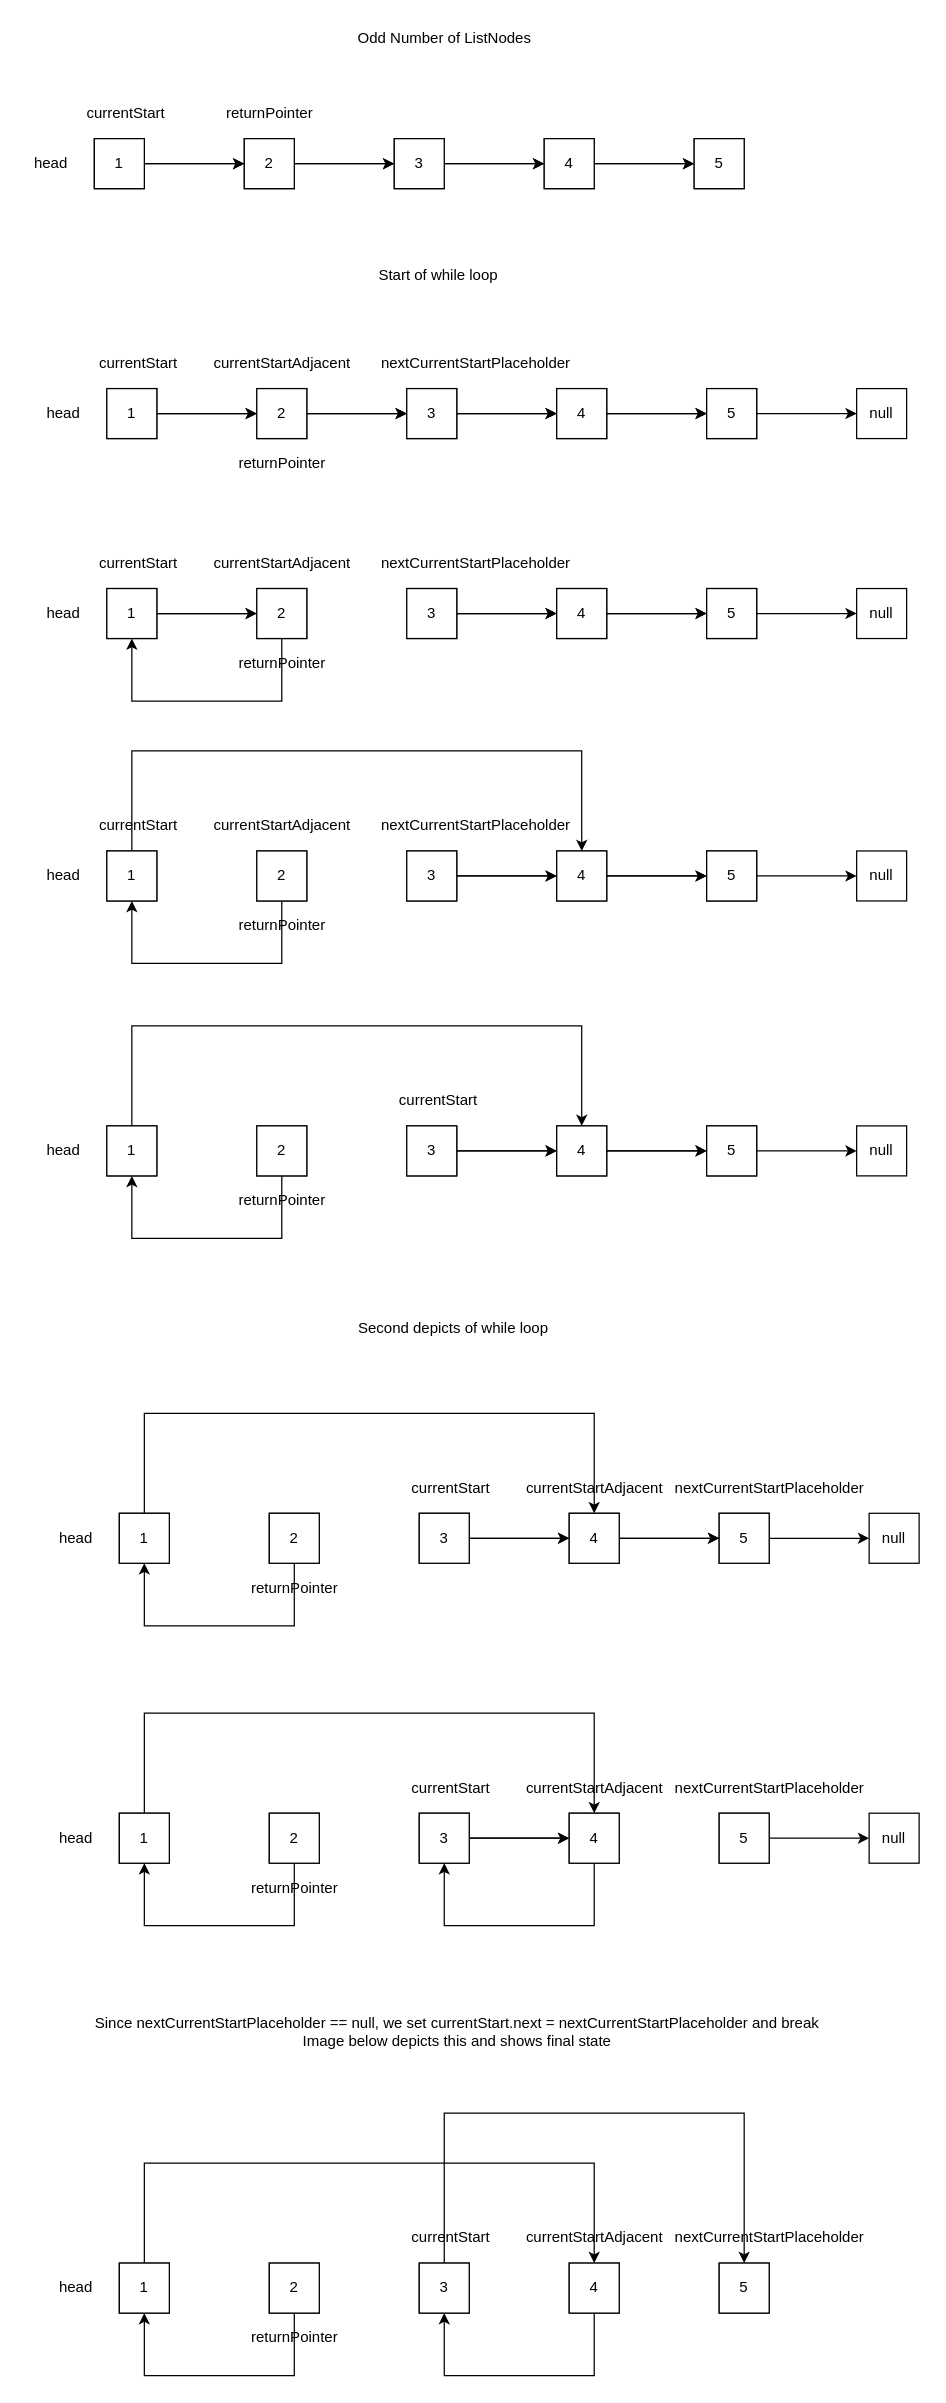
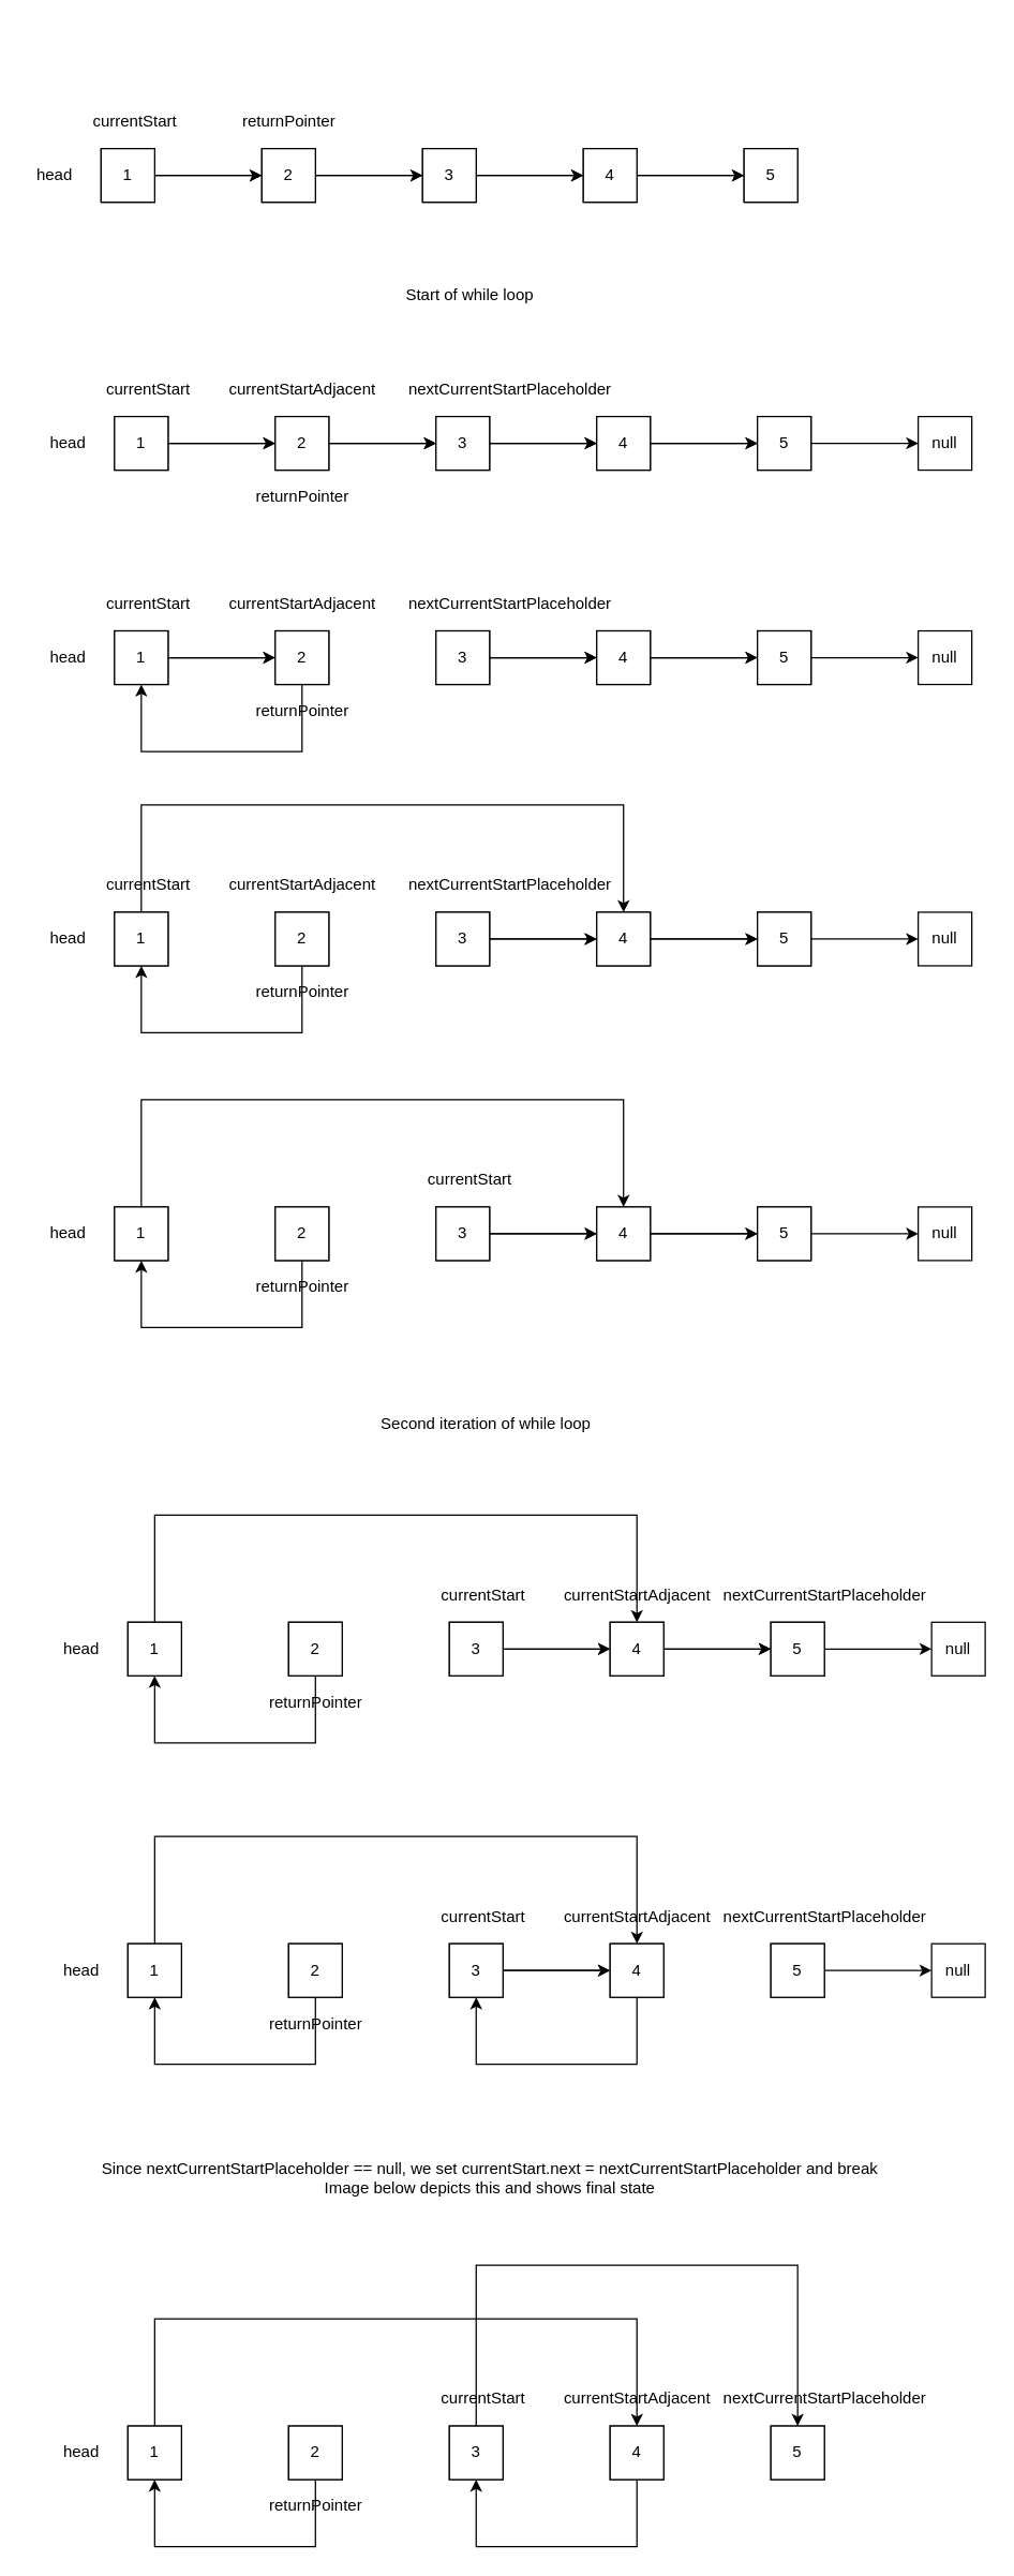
- <mxCell id="12" value="Odd Number of ListNodes" style="text;html=1;align=center;verticalAlign=middle;resizable=0;points=[];autosize=1;" vertex="1" parent="1"><mxGeometry x="280" y="20" width="150" height="20" as="geometry" /></mxCell>
- <mxCell id="118" value="Second depicts of while loop" style="text;html=1;align=center;verticalAlign=middle;resizable=0;points=[];autosize=1;" vertex="1" parent="1"><mxGeometry x="277" y="1052" width="170" height="20" as="geometry" /></mxCell>
+ <mxCell id="118" value="Second iteration of while loop" style="text;html=1;align=center;verticalAlign=middle;resizable=0;points=[];autosize=1;" vertex="1" parent="1"><mxGeometry x="277" y="1052" width="170" height="20" as="geometry" /></mxCell>
